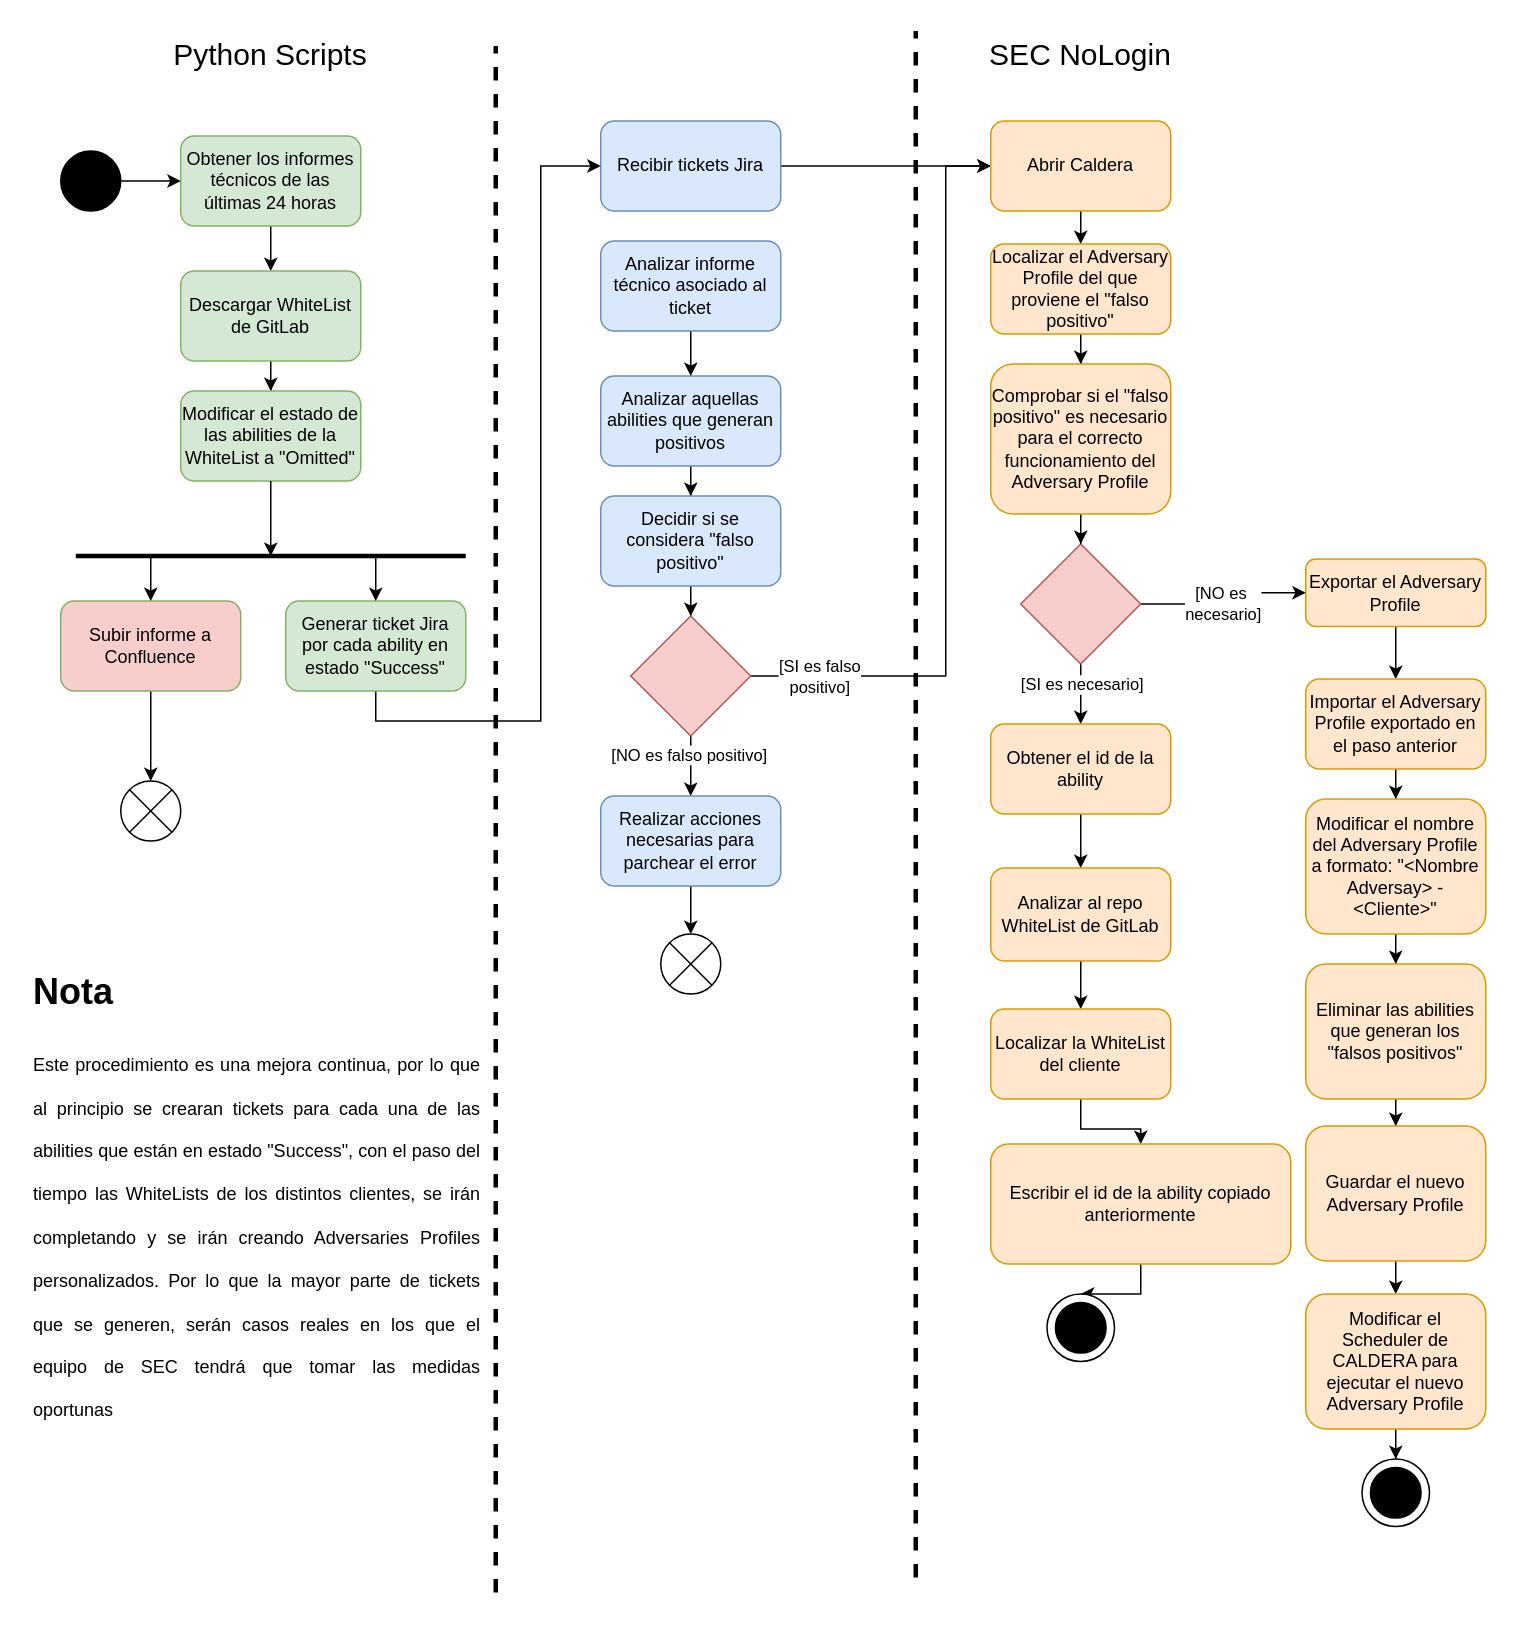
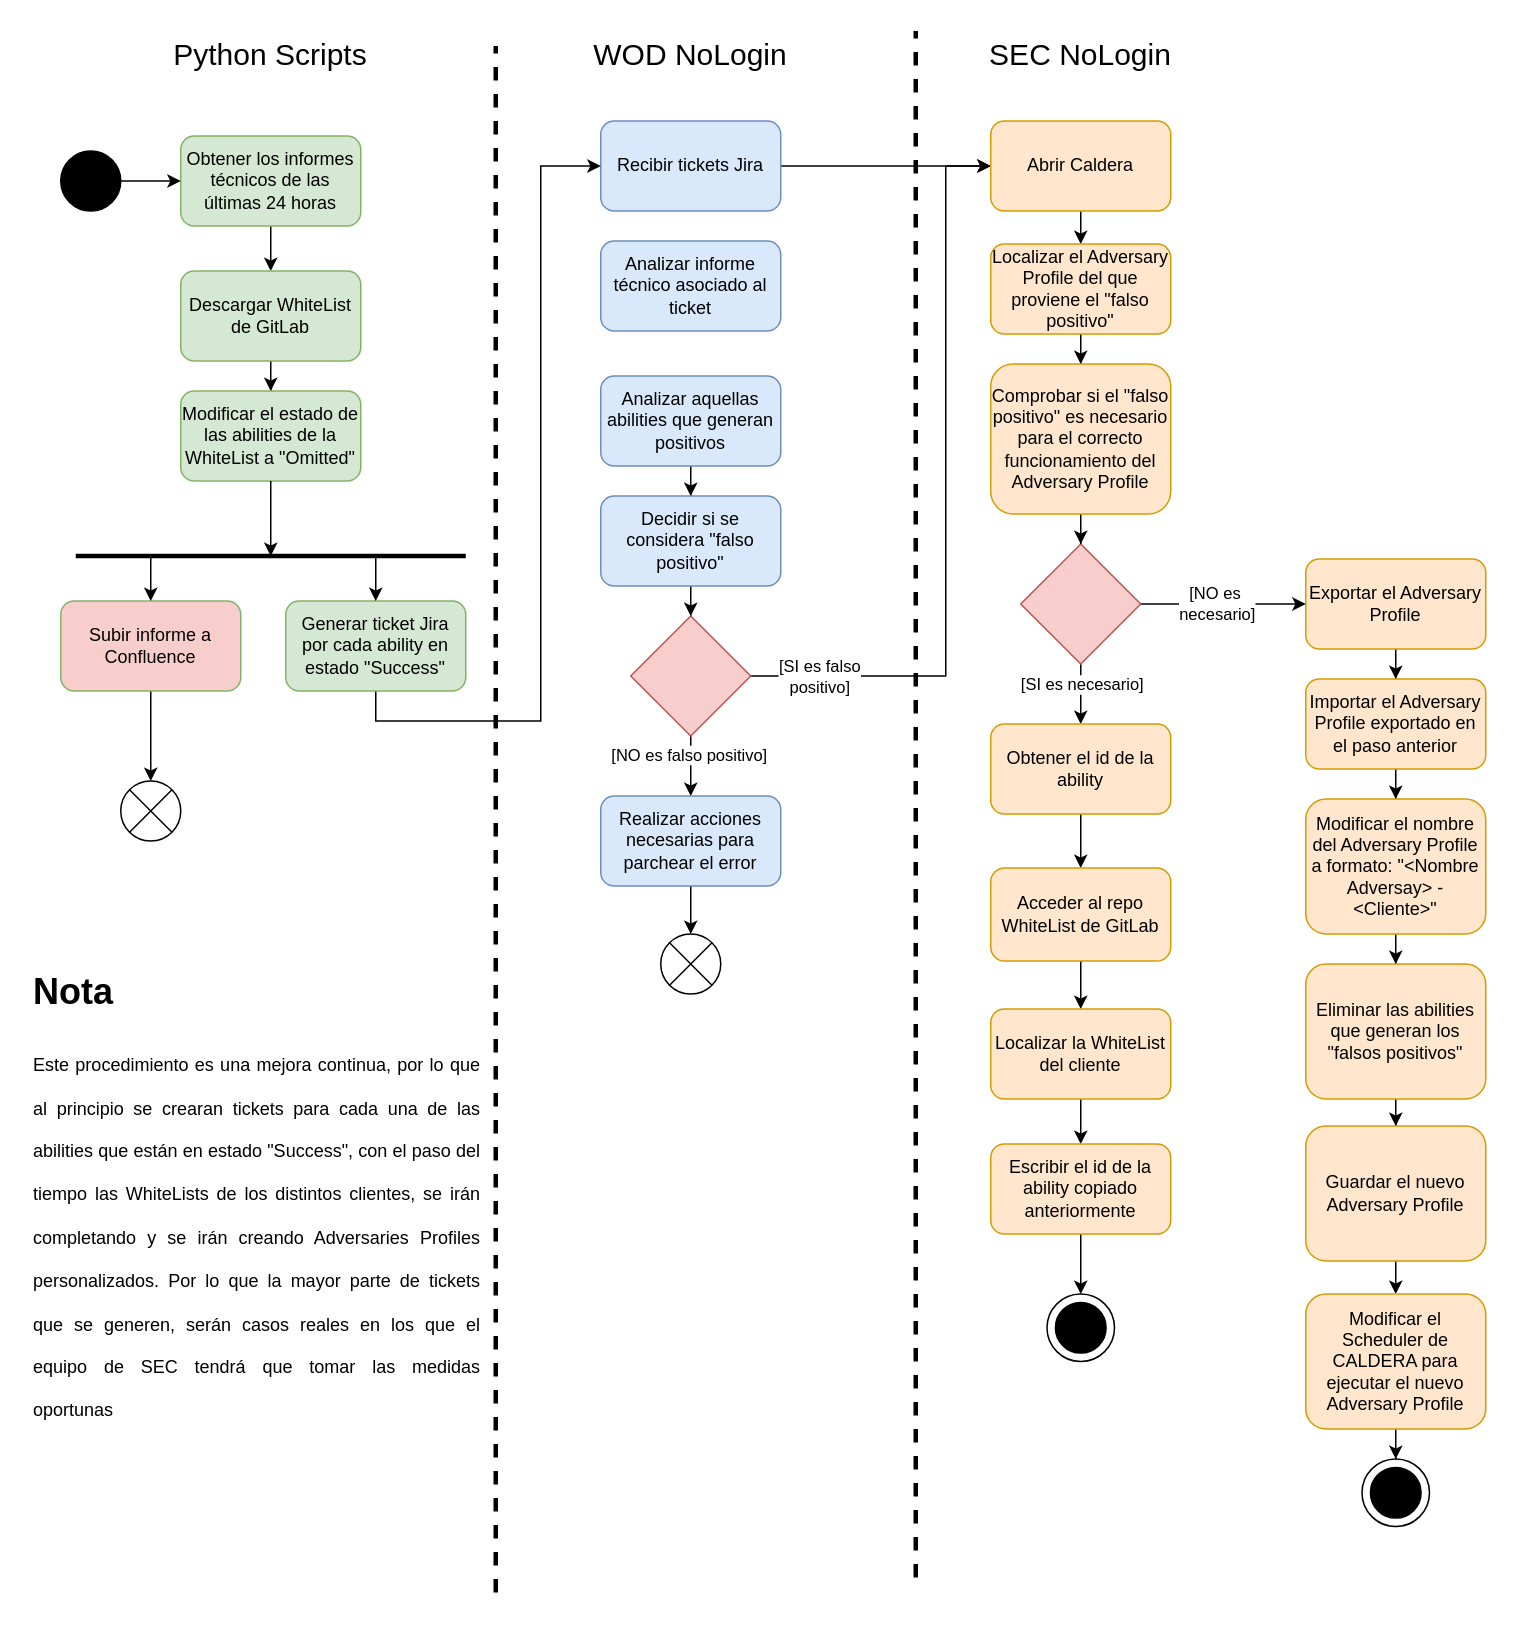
+ <mxCell id="81" value="&lt;font style=&quot;font-size: 20px;&quot;&gt;WOD NoLogin&lt;/font&gt;" style="text;html=1;align=center;verticalAlign=middle;whiteSpace=wrap;rounded=0;" parent="1" vertex="1"><mxGeometry x="375" y="20" width="170" height="30" as="geometry" /></mxCell>
- <mxCell id="8" style="edgeStyle=orthogonalEdgeStyle;rounded=0;orthogonalLoop=1;jettySize=auto;html=1;entryX=0.5;entryY=0;entryDx=0;entryDy=0;" parent="1" source="9" target="5" edge="1"><mxGeometry relative="1" as="geometry" /></mxCell>
- <mxCell id="22" value="Exportar el Adversary Profile" style="rounded=1;whiteSpace=wrap;html=1;fillColor=#ffe6cc;strokeColor=#d79b00;" parent="1" vertex="1"><mxGeometry x="870" y="372" width="120" height="45" as="geometry" /></mxCell>
+ <mxCell id="22" value="Exportar el Adversary Profile" style="rounded=1;whiteSpace=wrap;html=1;fillColor=#ffe6cc;strokeColor=#d79b00;" parent="1" vertex="1"><mxGeometry x="870" y="372" width="120" height="60" as="geometry" /></mxCell>
- <mxCell id="46" value="Analizar al repo WhiteList de GitLab" style="rounded=1;whiteSpace=wrap;html=1;fillColor=#ffe6cc;strokeColor=#d79b00;" parent="1" vertex="1"><mxGeometry x="660" y="578" width="120" height="62" as="geometry" /></mxCell>
+ <mxCell id="46" value="Acceder al repo WhiteList de GitLab" style="rounded=1;whiteSpace=wrap;html=1;fillColor=#ffe6cc;strokeColor=#d79b00;" parent="1" vertex="1"><mxGeometry x="660" y="578" width="120" height="62" as="geometry" /></mxCell>
- <mxCell id="50" value="Escribir el id de la ability copiado anteriormente" style="rounded=1;whiteSpace=wrap;html=1;fillColor=#ffe6cc;strokeColor=#d79b00;" parent="1" vertex="1"><mxGeometry x="660" y="762" width="200" height="80" as="geometry" /></mxCell>
+ <mxCell id="50" value="Escribir el id de la ability copiado anteriormente" style="rounded=1;whiteSpace=wrap;html=1;fillColor=#ffe6cc;strokeColor=#d79b00;" parent="1" vertex="1"><mxGeometry x="660" y="762" width="120" height="60" as="geometry" /></mxCell>
